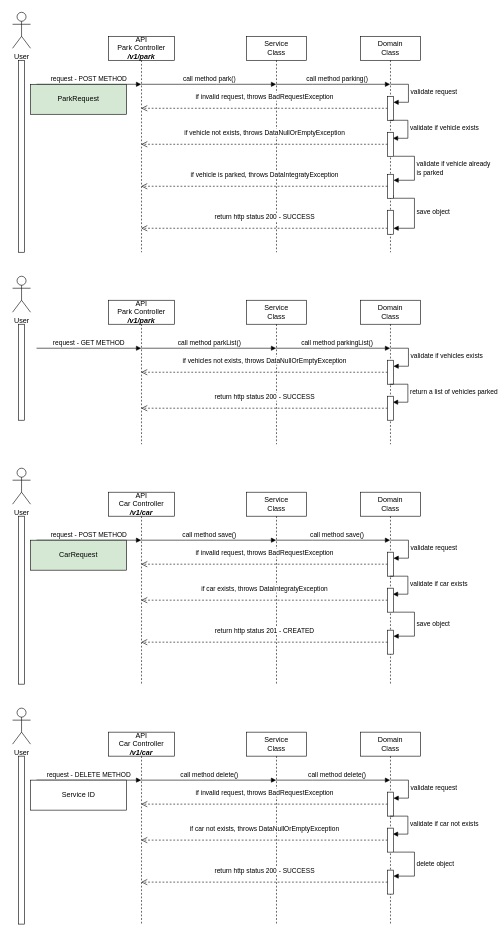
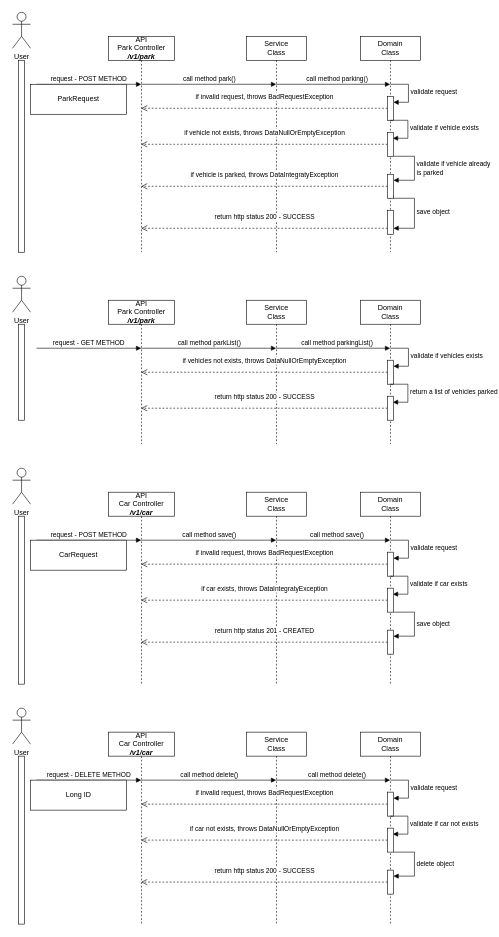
- <mxCell id="6" value="ParkRequest" style="html=1;whiteSpace=wrap;fillColor=#d5e8d4;" parent="1" vertex="1"><mxGeometry x="50" y="140" width="160" height="50" as="geometry" /></mxCell>
+ <mxCell id="6" value="ParkRequest" style="html=1;whiteSpace=wrap;" parent="1" vertex="1"><mxGeometry x="50" y="140" width="160" height="50" as="geometry" /></mxCell>
- <mxCell id="41" value="CarRequest" style="html=1;whiteSpace=wrap;fillColor=#d5e8d4;" vertex="1" parent="1"><mxGeometry x="50" y="900" width="160" height="50" as="geometry" /></mxCell>
+ <mxCell id="41" value="CarRequest" style="html=1;whiteSpace=wrap;" vertex="1" parent="1"><mxGeometry x="50" y="900" width="160" height="50" as="geometry" /></mxCell>
- <mxCell id="59" value="Service ID" style="html=1;whiteSpace=wrap;" vertex="1" parent="1"><mxGeometry x="50" y="1300" width="160" height="50" as="geometry" /></mxCell>
+ <mxCell id="59" value="Long ID" style="html=1;whiteSpace=wrap;" vertex="1" parent="1"><mxGeometry x="50" y="1300" width="160" height="50" as="geometry" /></mxCell>
